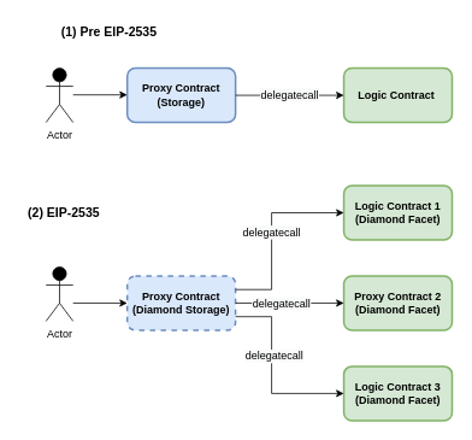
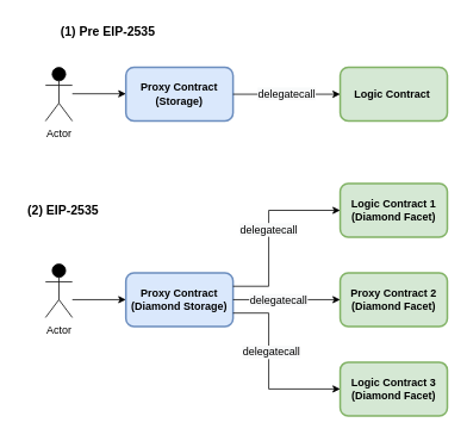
- <mxCell id="3" value="&lt;b&gt;Proxy Contract&lt;br&gt;(Diamond Storage)&lt;/b&gt;" style="rounded=1;whiteSpace=wrap;html=1;fillColor=#dae8fc;strokeColor=#6c8ebf;strokeWidth=2;dashed=1;" vertex="1" parent="1"><mxGeometry x="140" y="305" width="120" height="60" as="geometry" /></mxCell>
+ <mxCell id="3" value="&lt;b&gt;Proxy Contract&lt;br&gt;(Diamond Storage)&lt;/b&gt;" style="rounded=1;whiteSpace=wrap;html=1;fillColor=#dae8fc;strokeColor=#6c8ebf;strokeWidth=2;" vertex="1" parent="1"><mxGeometry x="140" y="305" width="120" height="60" as="geometry" /></mxCell>
